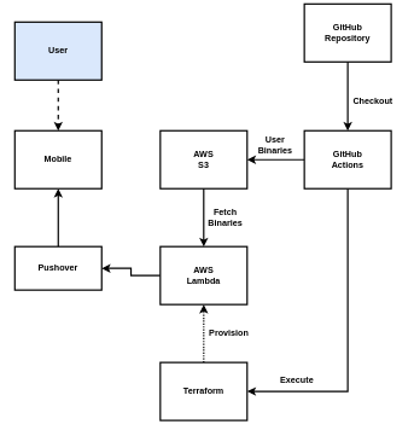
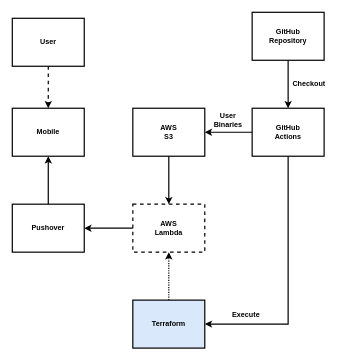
- <mxCell id="13" value="GitHub&lt;br&gt;Repository" style="rounded=0;whiteSpace=wrap;html=1;fontStyle=1;strokeWidth=2;" parent="1" vertex="1"><mxGeometry x="420" y="5" width="120" height="80" as="geometry" /></mxCell>
+ <mxCell id="13" value="GitHub&lt;br&gt;Repository" style="rounded=0;whiteSpace=wrap;html=1;fontStyle=1;strokeWidth=2;" parent="1" vertex="1"><mxGeometry x="420" y="20" width="120" height="80" as="geometry" /></mxCell>
- <mxCell id="16" value="User" style="rounded=0;whiteSpace=wrap;html=1;fontStyle=1;strokeWidth=2;fillColor=#dae8fc;" parent="1" vertex="1"><mxGeometry x="20" y="30" width="120" height="80" as="geometry" /></mxCell>
+ <mxCell id="16" value="User" style="rounded=0;whiteSpace=wrap;html=1;fontStyle=1;strokeWidth=2;" parent="1" vertex="1"><mxGeometry x="20" y="30" width="120" height="80" as="geometry" /></mxCell>
- <mxCell id="22" value="Fetch&lt;br&gt;Binaries" style="text;html=1;strokeColor=none;fillColor=none;align=center;verticalAlign=middle;whiteSpace=wrap;rounded=0;fontSize=12;fontColor=#000000;fontStyle=1" parent="1" vertex="1"><mxGeometry x="281" y="260" width="60" height="80" as="geometry" /></mxCell>
- <mxCell id="15" value="Pushover" style="rounded=0;whiteSpace=wrap;html=1;fontStyle=1;strokeWidth=2;" parent="1" vertex="1"><mxGeometry x="20" y="340" width="120" height="60" as="geometry" /></mxCell>
+ <mxCell id="15" value="Pushover" style="rounded=0;whiteSpace=wrap;html=1;fontStyle=1;strokeWidth=2;" parent="1" vertex="1"><mxGeometry x="20" y="340" width="120" height="80" as="geometry" /></mxCell>
- <mxCell id="20" value="AWS&lt;br&gt;Lambda" style="rounded=0;whiteSpace=wrap;html=1;fontStyle=1;strokeWidth=2;" parent="1" vertex="1"><mxGeometry x="221" y="340" width="120" height="80" as="geometry" /></mxCell>
+ <mxCell id="20" value="AWS&lt;br&gt;Lambda" style="rounded=0;whiteSpace=wrap;html=1;fontStyle=1;strokeWidth=2;dashed=1;" parent="1" vertex="1"><mxGeometry x="221" y="340" width="120" height="80" as="geometry" /></mxCell>
- <mxCell id="8" value="Provision" style="text;html=1;strokeColor=none;fillColor=none;align=center;verticalAlign=middle;whiteSpace=wrap;rounded=0;fontSize=12;fontColor=#000000;fontStyle=1" parent="1" vertex="1"><mxGeometry x="281" y="420" width="70" height="80" as="geometry" /></mxCell>
- <mxCell id="18" value="Terraform" style="rounded=0;whiteSpace=wrap;html=1;fontStyle=1;strokeWidth=2;" parent="1" vertex="1"><mxGeometry x="221" y="500" width="120" height="80" as="geometry" /></mxCell>
+ <mxCell id="18" value="Terraform" style="rounded=0;whiteSpace=wrap;html=1;fontStyle=1;strokeWidth=2;fillColor=#dae8fc;" parent="1" vertex="1"><mxGeometry x="221" y="500" width="120" height="80" as="geometry" /></mxCell>
